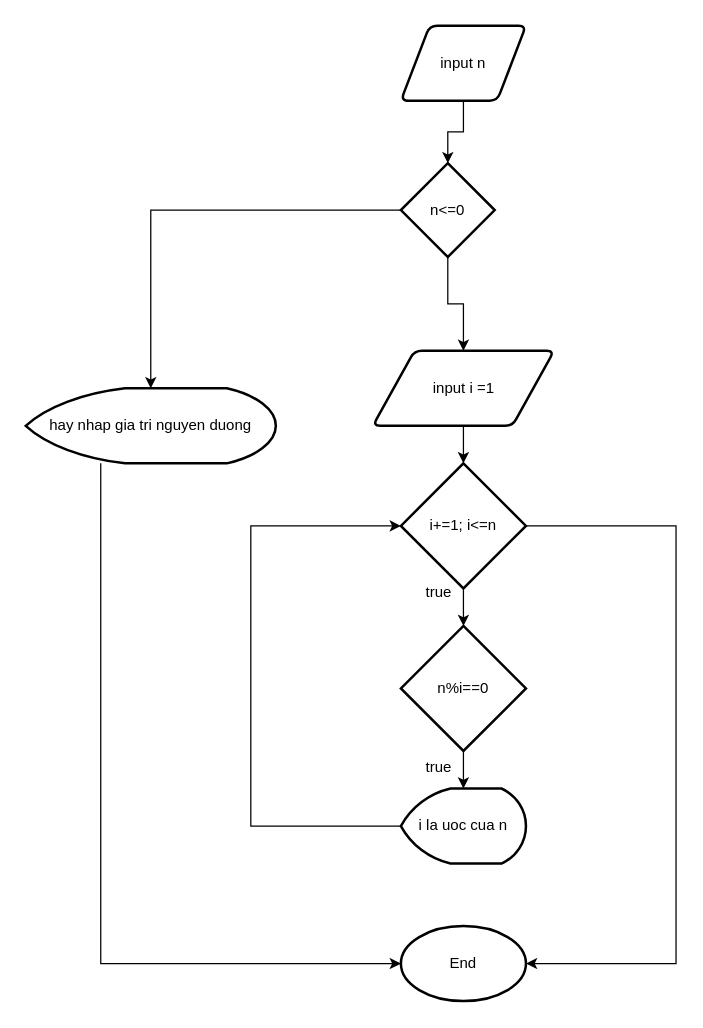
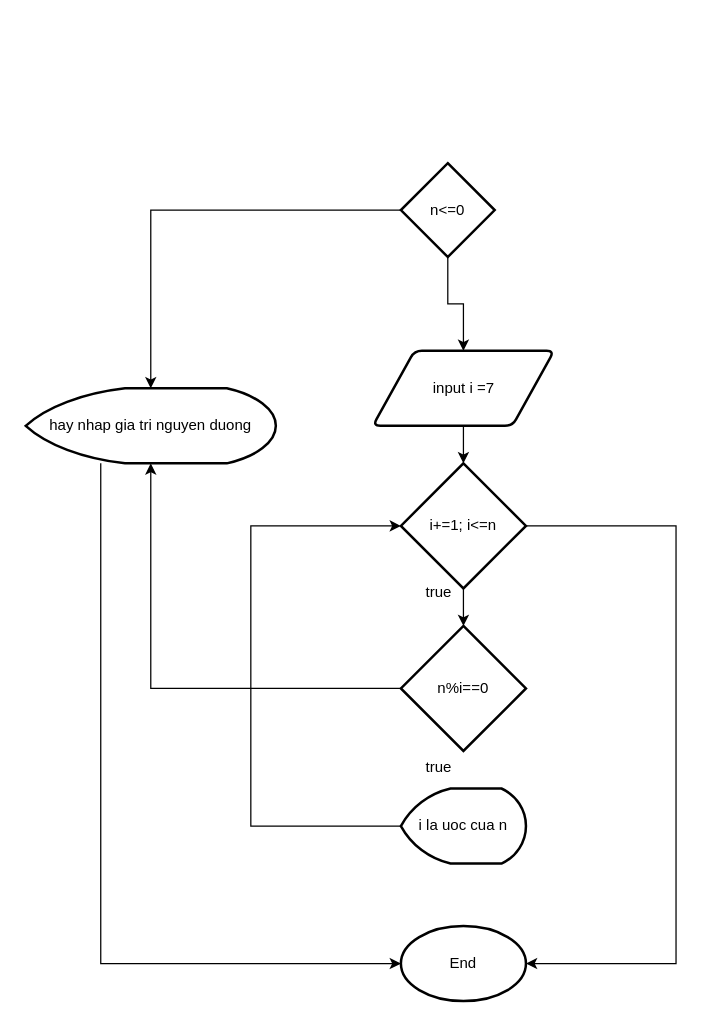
- <mxCell id="2" value="input n" style="shape=parallelogram;html=1;strokeWidth=2;perimeter=parallelogramPerimeter;whiteSpace=wrap;rounded=1;arcSize=12;size=0.23;" vertex="1" parent="1"><mxGeometry x="320" y="20" width="100" height="60" as="geometry" /></mxCell>
- <mxCell id="5" style="edgeStyle=orthogonalEdgeStyle;rounded=0;orthogonalLoop=1;jettySize=auto;html=1;entryX=0.5;entryY=0;entryDx=0;entryDy=0;entryPerimeter=0;" edge="1" parent="1" source="2" target="4"><mxGeometry relative="1" as="geometry" /></mxCell>
- <mxCell id="6" value="input i =1" style="shape=parallelogram;html=1;strokeWidth=2;perimeter=parallelogramPerimeter;whiteSpace=wrap;rounded=1;arcSize=12;size=0.23;" vertex="1" parent="1"><mxGeometry x="297.5" y="280" width="145" height="60" as="geometry" /></mxCell>
+ <mxCell id="6" value="input i =7" style="shape=parallelogram;html=1;strokeWidth=2;perimeter=parallelogramPerimeter;whiteSpace=wrap;rounded=1;arcSize=12;size=0.23;" vertex="1" parent="1"><mxGeometry x="297.5" y="280" width="145" height="60" as="geometry" /></mxCell>
- <mxCell id="12" style="edgeStyle=orthogonalEdgeStyle;rounded=0;orthogonalLoop=1;jettySize=auto;html=1;entryX=0.5;entryY=0;entryDx=0;entryDy=0;entryPerimeter=0;" edge="1" parent="1" source="9" target="11"><mxGeometry relative="1" as="geometry" /></mxCell>
+ <mxCell id="12" style="edgeStyle=orthogonalEdgeStyle;rounded=0;orthogonalLoop=1;jettySize=auto;html=1;" edge="1" parent="1" source="9" target="18"><mxGeometry relative="1" as="geometry" /></mxCell>
